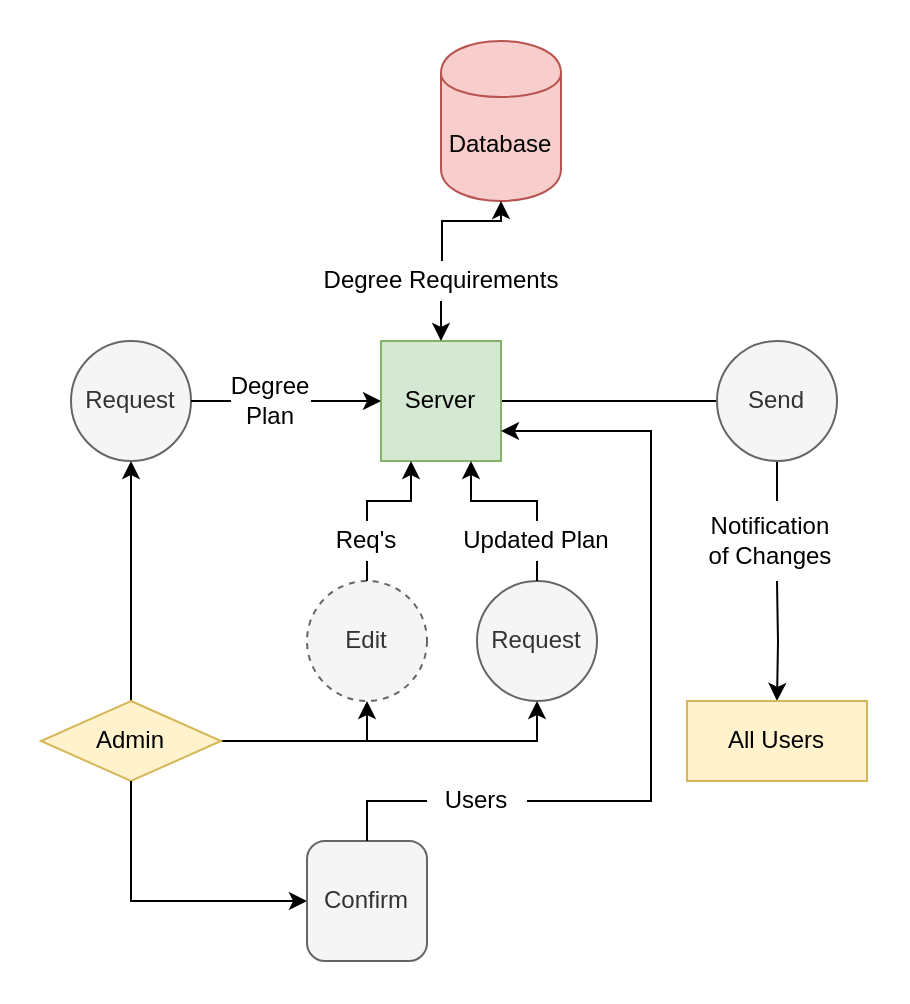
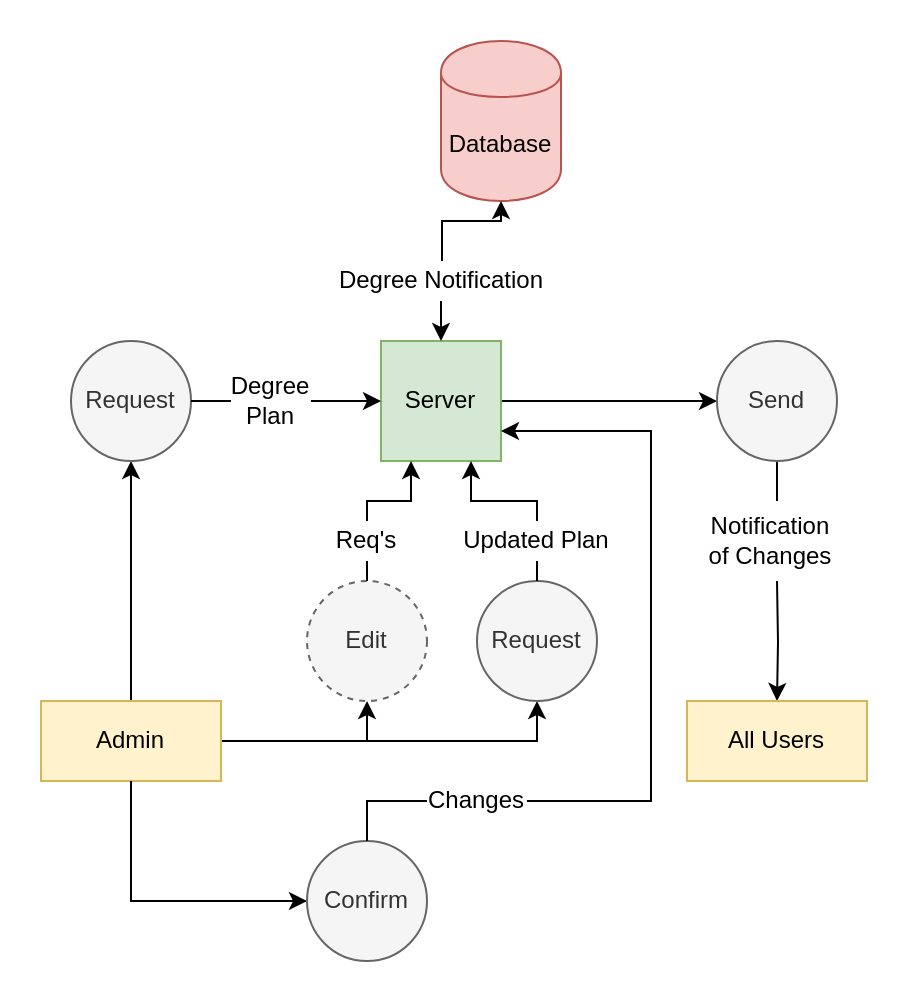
- <mxCell id="10" value="Degree Requirements" style="text;html=1;strokeColor=none;fillColor=none;align=center;verticalAlign=middle;whiteSpace=wrap;rounded=0;opacity=0;" vertex="1" parent="1"><mxGeometry x="153" y="130" width="135" height="20" as="geometry" /></mxCell>
+ <mxCell id="10" value="Degree Notification" style="text;html=1;strokeColor=none;fillColor=none;align=center;verticalAlign=middle;whiteSpace=wrap;rounded=0;opacity=0;" vertex="1" parent="1"><mxGeometry x="153" y="130" width="135" height="20" as="geometry" /></mxCell>
- <mxCell id="3" style="edgeStyle=orthogonalEdgeStyle;rounded=0;orthogonalLoop=1;jettySize=auto;html=1;exitX=1;exitY=0.5;exitDx=0;exitDy=0;entryX=0;entryY=0.5;entryDx=0;entryDy=0;startArrow=none;startFill=0;endArrow=none;endFill=1;" edge="1" parent="1" source="4" target="23"><mxGeometry relative="1" as="geometry" /></mxCell>
+ <mxCell id="3" style="edgeStyle=orthogonalEdgeStyle;rounded=0;orthogonalLoop=1;jettySize=auto;html=1;exitX=1;exitY=0.5;exitDx=0;exitDy=0;entryX=0;entryY=0.5;entryDx=0;entryDy=0;startArrow=none;startFill=0;endArrow=classic;endFill=1;" edge="1" parent="1" source="4" target="23"><mxGeometry relative="1" as="geometry" /></mxCell>
- <mxCell id="8" value="Admin" style="rhombus;whiteSpace=wrap;html=1;fillColor=#fff2cc;strokeColor=#d6b656;" vertex="1" parent="1"><mxGeometry x="20" y="350" width="90" height="40" as="geometry" /></mxCell>
+ <mxCell id="8" value="Admin" style="rounded=0;whiteSpace=wrap;html=1;fillColor=#fff2cc;strokeColor=#d6b656;" vertex="1" parent="1"><mxGeometry x="20" y="350" width="90" height="40" as="geometry" /></mxCell>
- <mxCell id="30" value="Users" style="text;html=1;strokeColor=none;fillColor=none;align=center;verticalAlign=middle;whiteSpace=wrap;rounded=0;" vertex="1" parent="1"><mxGeometry x="213" y="390" width="50" height="20" as="geometry" /></mxCell>
+ <mxCell id="30" value="Changes" style="text;html=1;strokeColor=none;fillColor=none;align=center;verticalAlign=middle;whiteSpace=wrap;rounded=0;" vertex="1" parent="1"><mxGeometry x="213" y="390" width="50" height="20" as="geometry" /></mxCell>
- <mxCell id="21" value="Confirm" style="whiteSpace=wrap;html=1;aspect=fixed;fillColor=#f5f5f5;strokeColor=#666666;fontColor=#333333;rounded=1;" vertex="1" parent="1"><mxGeometry x="153" y="420" width="60" height="60" as="geometry" /></mxCell>
+ <mxCell id="21" value="Confirm" style="ellipse;whiteSpace=wrap;html=1;aspect=fixed;fillColor=#f5f5f5;strokeColor=#666666;fontColor=#333333;" vertex="1" parent="1"><mxGeometry x="153" y="420" width="60" height="60" as="geometry" /></mxCell>
